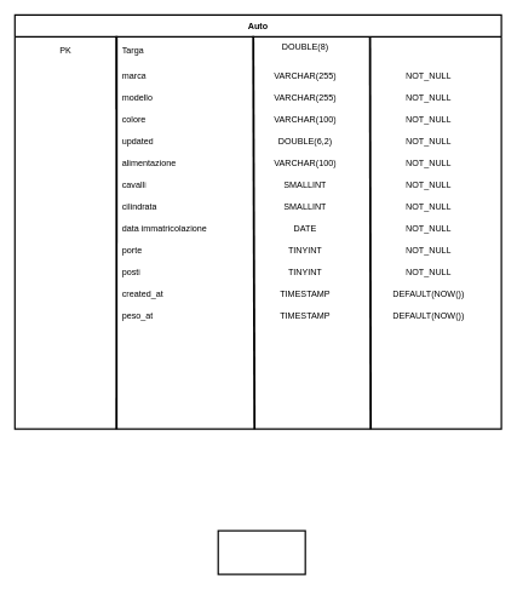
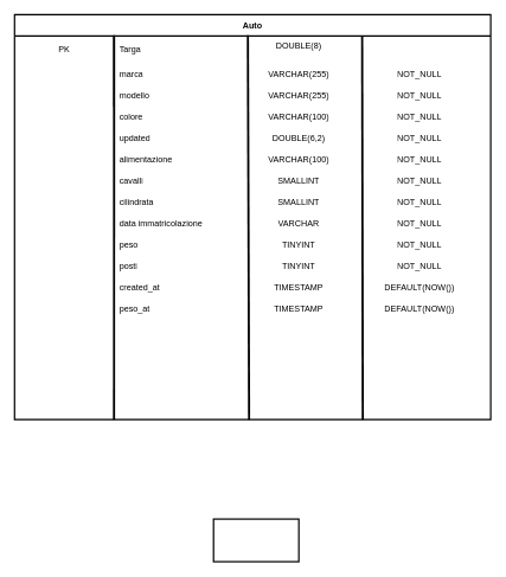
- <mxCell id="32" value="DATE" style="shape=partialRectangle;html=1;whiteSpace=wrap;connectable=0;fillColor=none;top=0;left=0;bottom=0;right=0;overflow=hidden;" vertex="1" parent="1"><mxGeometry x="350" y="300" width="140" height="30" as="geometry"><mxRectangle width="140" height="30" as="alternateBounds" /></mxGeometry></mxCell>
+ <mxCell id="32" value="VARCHAR" style="shape=partialRectangle;html=1;whiteSpace=wrap;connectable=0;fillColor=none;top=0;left=0;bottom=0;right=0;overflow=hidden;" vertex="1" parent="1"><mxGeometry x="350" y="300" width="140" height="30" as="geometry"><mxRectangle width="140" height="30" as="alternateBounds" /></mxGeometry></mxCell>
- <mxCell id="36" value="porte" style="shape=partialRectangle;html=1;whiteSpace=wrap;connectable=0;fillColor=none;top=0;left=0;bottom=0;right=0;align=left;spacingLeft=6;overflow=hidden;" vertex="1" parent="1"><mxGeometry x="160" y="330" width="260" height="30" as="geometry"><mxRectangle width="260" height="30" as="alternateBounds" /></mxGeometry></mxCell>
+ <mxCell id="36" value="peso" style="shape=partialRectangle;html=1;whiteSpace=wrap;connectable=0;fillColor=none;top=0;left=0;bottom=0;right=0;align=left;spacingLeft=6;overflow=hidden;" vertex="1" parent="1"><mxGeometry x="160" y="330" width="260" height="30" as="geometry"><mxRectangle width="260" height="30" as="alternateBounds" /></mxGeometry></mxCell>
